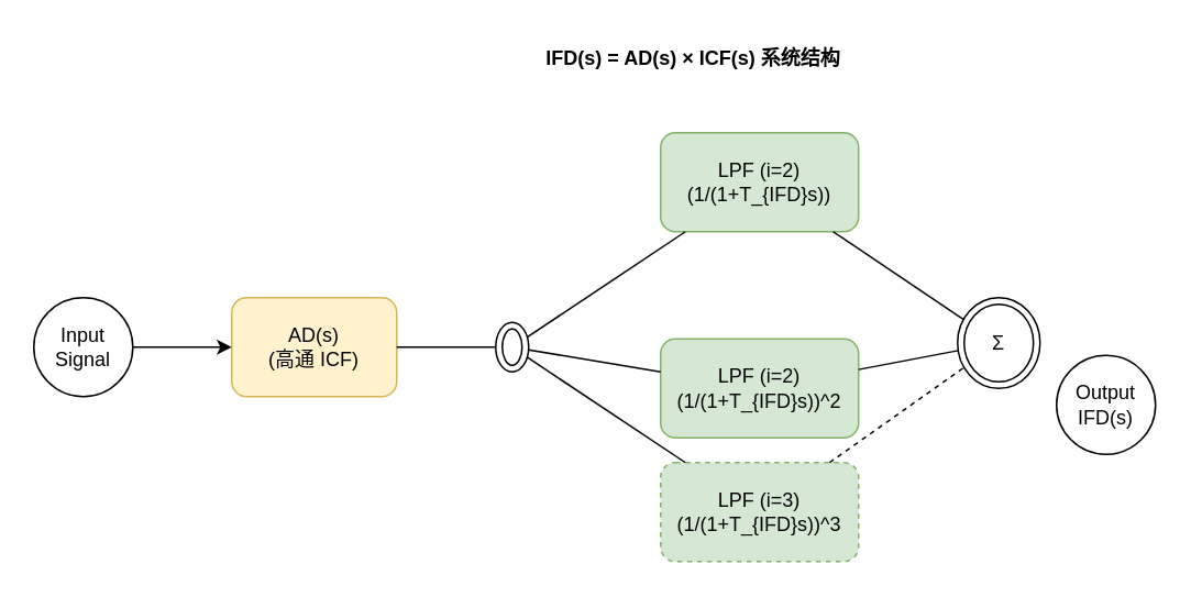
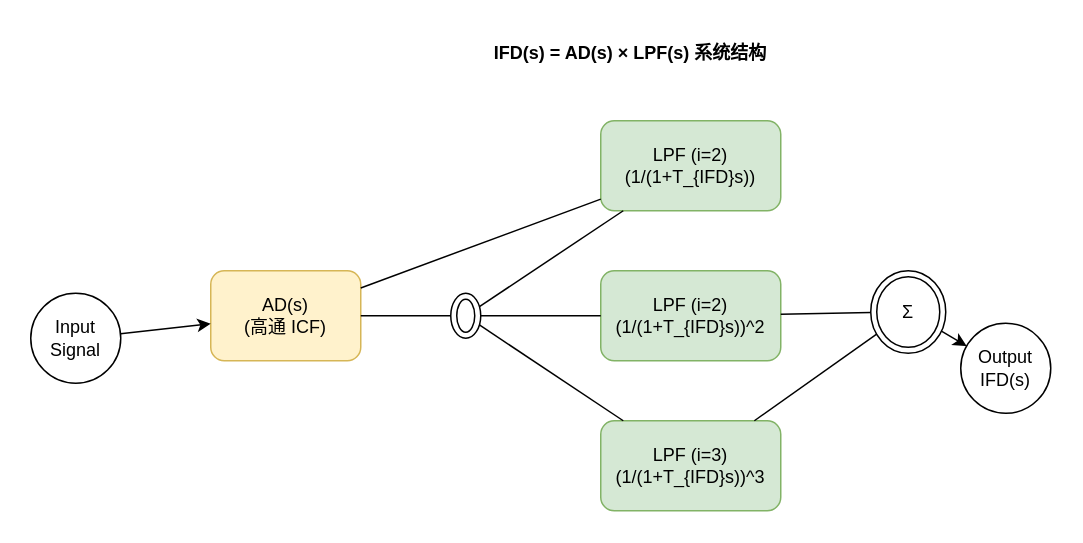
- <mxCell id="19" value="IFD(s) = AD(s) × ICF(s) 系统结构" style="text;html=1;strokeColor=none;fillColor=none;align=center;fontStyle=1;verticalAlign=middle;whiteSpace=wrap;rounded=0;" vertex="1" parent="1"><mxGeometry x="320" y="20" width="200" height="30" as="geometry" /></mxCell>
+ <mxCell id="19" value="IFD(s) = AD(s) × LPF(s) 系统结构" style="text;html=1;strokeColor=none;fillColor=none;align=center;fontStyle=1;verticalAlign=middle;whiteSpace=wrap;rounded=0;" vertex="1" parent="1"><mxGeometry x="320" y="20" width="200" height="30" as="geometry" /></mxCell>
- <mxCell id="14" source="7" target="13" style="edgeStyle=none;endArrow=none;html=1;" edge="1" parent="1"><mxGeometry relative="1" as="geometry" /></mxCell>
+ <mxCell id="14" source="7" target="3" style="edgeStyle=none;endArrow=none;html=1;" edge="1" parent="1"><mxGeometry relative="1" as="geometry" /></mxCell>
- <mxCell id="2" value="Input Signal" style="ellipse;whiteSpace=wrap;html=1;aspect=fixed;" vertex="1" parent="1"><mxGeometry x="20" y="180" width="60" height="60" as="geometry" /></mxCell>
+ <mxCell id="2" value="Input Signal" style="ellipse;whiteSpace=wrap;html=1;aspect=fixed;" vertex="1" parent="1"><mxGeometry x="20" y="195" width="60" height="60" as="geometry" /></mxCell>
+ <mxCell id="18" source="13" target="17" style="edgeStyle=none;endArrow=classic;html=1;" edge="1" parent="1"><mxGeometry relative="1" as="geometry" /></mxCell>
- <mxCell id="8" value="LPF (i=2)&#10;(1/(1+T_{IFD}s))^2" style="rounded=1;whiteSpace=wrap;html=1;fillColor=#d5e8d4;strokeColor=#82b366;" vertex="1" parent="1"><mxGeometry x="400" y="205" width="120" height="60" as="geometry" /></mxCell>
+ <mxCell id="8" value="LPF (i=2)&#10;(1/(1+T_{IFD}s))^2" style="rounded=1;whiteSpace=wrap;html=1;fillColor=#d5e8d4;strokeColor=#82b366;" vertex="1" parent="1"><mxGeometry x="400" y="180" width="120" height="60" as="geometry" /></mxCell>
- <mxCell id="16" source="9" target="13" style="edgeStyle=none;endArrow=none;html=1;dashed=1;" edge="1" parent="1"><mxGeometry relative="1" as="geometry" /></mxCell>
+ <mxCell id="16" source="9" target="13" style="edgeStyle=none;endArrow=none;html=1;" edge="1" parent="1"><mxGeometry relative="1" as="geometry" /></mxCell>
- <mxCell id="9" value="LPF (i=3)&#10;(1/(1+T_{IFD}s))^3" style="rounded=1;whiteSpace=wrap;html=1;fillColor=#d5e8d4;strokeColor=#82b366;dashed=1;" vertex="1" parent="1"><mxGeometry x="400" y="280" width="120" height="60" as="geometry" /></mxCell>
+ <mxCell id="9" value="LPF (i=3)&#10;(1/(1+T_{IFD}s))^3" style="rounded=1;whiteSpace=wrap;html=1;fillColor=#d5e8d4;strokeColor=#82b366;" vertex="1" parent="1"><mxGeometry x="400" y="280" width="120" height="60" as="geometry" /></mxCell>
